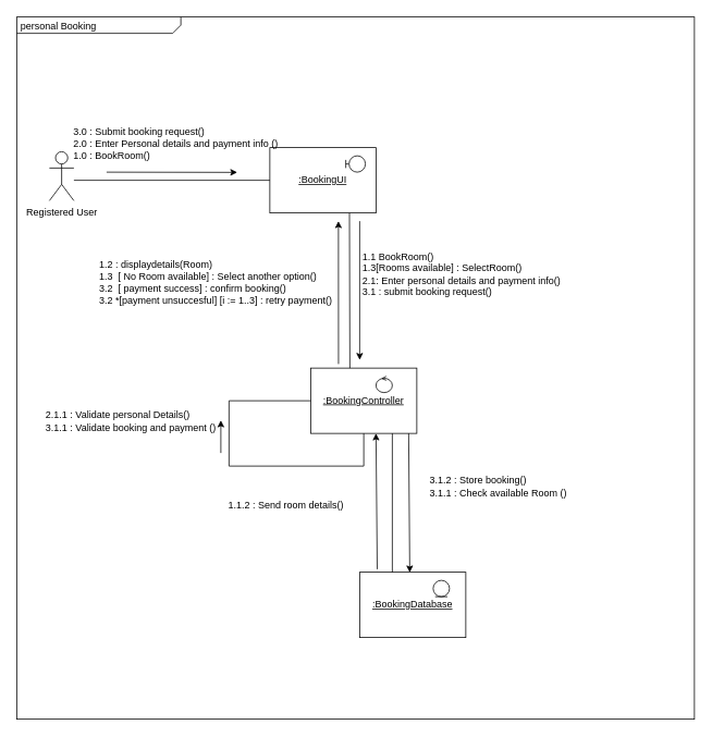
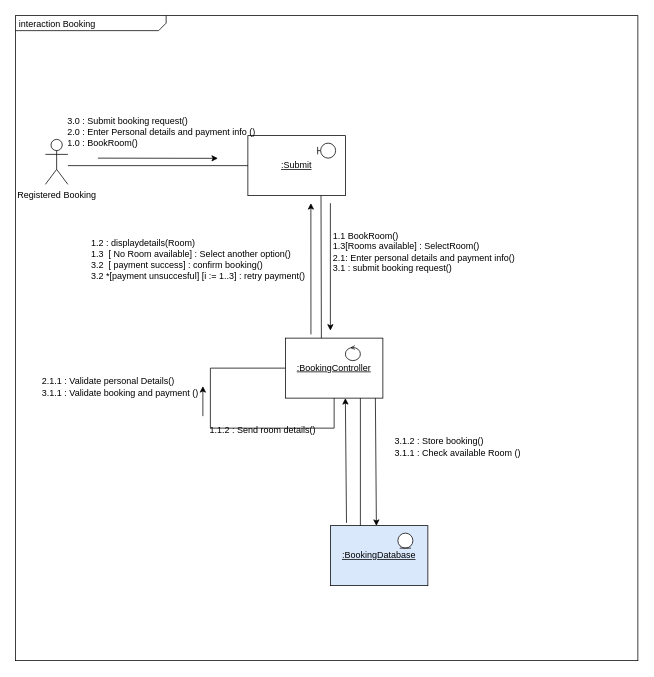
- <mxCell id="2" value="&lt;p style=&quot;margin:0px;margin-top:4px;margin-left:5px;text-align:left;&quot;&gt;personal Booking&lt;/p&gt;" style="html=1;shape=mxgraph.sysml.package;overflow=fill;labelX=201;align=left;spacingLeft=5;verticalAlign=top;spacingTop=-3;" vertex="1" parent="1"><mxGeometry x="20" y="20" width="830" height="860" as="geometry" /></mxCell>
+ <mxCell id="2" value="&lt;p style=&quot;margin:0px;margin-top:4px;margin-left:5px;text-align:left;&quot;&gt;interaction Booking&lt;/p&gt;" style="html=1;shape=mxgraph.sysml.package;overflow=fill;labelX=201;align=left;spacingLeft=5;verticalAlign=top;spacingTop=-3;" vertex="1" parent="1"><mxGeometry x="20" y="20" width="830" height="860" as="geometry" /></mxCell>
- <mxCell id="3" value="&lt;u&gt;:BookingUI&lt;/u&gt;" style="rounded=0;whiteSpace=wrap;html=1;" vertex="1" parent="1"><mxGeometry x="330" y="180" width="130" height="80" as="geometry" /></mxCell>
+ <mxCell id="3" value="&lt;u&gt;:Submit&lt;/u&gt;" style="rounded=0;whiteSpace=wrap;html=1;" vertex="1" parent="1"><mxGeometry x="330" y="180" width="130" height="80" as="geometry" /></mxCell>
- <mxCell id="10" value="Registered User" style="shape=umlActor;html=1;verticalLabelPosition=bottom;verticalAlign=top;align=center;" vertex="1" parent="1"><mxGeometry x="60" y="185" width="30" height="60" as="geometry" /></mxCell>
+ <mxCell id="10" value="Registered Booking" style="shape=umlActor;html=1;verticalLabelPosition=bottom;verticalAlign=top;align=center;" vertex="1" parent="1"><mxGeometry x="60" y="185" width="30" height="60" as="geometry" /></mxCell>
- <mxCell id="25" value="&lt;div style=&quot;text-align: justify;&quot;&gt;&lt;span style=&quot;background-color: initial;&quot;&gt;1.1.2 : Send room details()&lt;/span&gt;&lt;/div&gt;&lt;div style=&quot;text-align: justify;&quot;&gt;&lt;br&gt;&lt;/div&gt;" style="text;html=1;align=center;verticalAlign=middle;whiteSpace=wrap;rounded=0;" vertex="1" parent="1"><mxGeometry x="240" y="610" width="220" height="30" as="geometry" /></mxCell>
+ <mxCell id="25" value="&lt;div style=&quot;text-align: justify;&quot;&gt;&lt;span style=&quot;background-color: initial;&quot;&gt;1.1.2 : Send room details()&lt;/span&gt;&lt;/div&gt;&lt;div style=&quot;text-align: justify;&quot;&gt;&lt;br&gt;&lt;/div&gt;" style="text;html=1;align=center;verticalAlign=middle;whiteSpace=wrap;rounded=0;" vertex="1" parent="1"><mxGeometry x="240" y="565" width="220" height="30" as="geometry" /></mxCell>
- <mxCell id="8" value="&lt;u&gt;:BookingDatabase&lt;/u&gt;" style="rounded=0;whiteSpace=wrap;html=1;" vertex="1" parent="1"><mxGeometry x="440" y="700" width="130" height="80" as="geometry" /></mxCell>
+ <mxCell id="8" value="&lt;u&gt;:BookingDatabase&lt;/u&gt;" style="rounded=0;whiteSpace=wrap;html=1;fillColor=#dae8fc;" vertex="1" parent="1"><mxGeometry x="440" y="700" width="130" height="80" as="geometry" /></mxCell>
